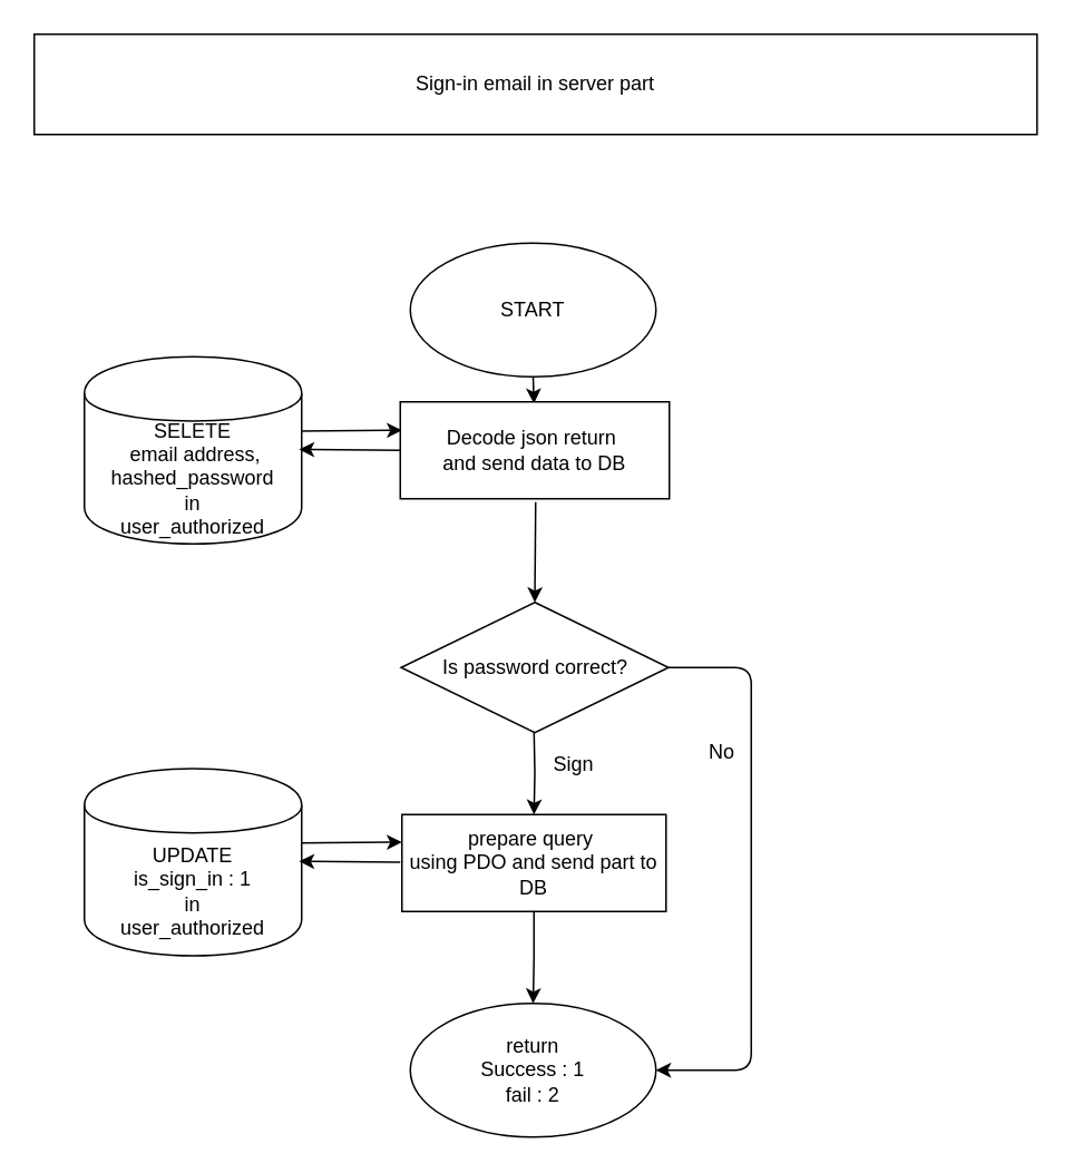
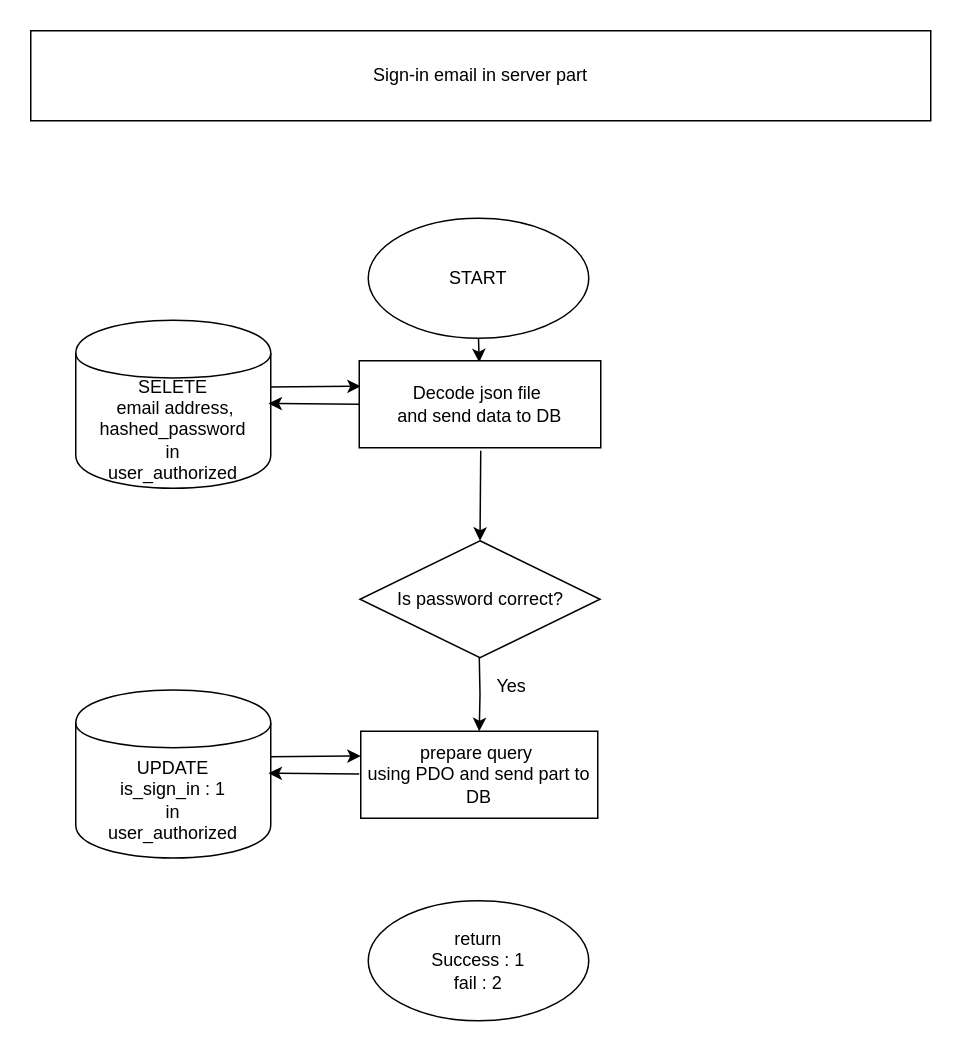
- <mxCell id="12" value="Decode json return&amp;nbsp;&lt;br&gt;and send data to DB" style="rounded=0;whiteSpace=wrap;html=1;" vertex="1" parent="1"><mxGeometry x="239" y="240" width="161" height="58" as="geometry" /></mxCell>
+ <mxCell id="12" value="Decode json file&amp;nbsp;&lt;br&gt;and send data to DB" style="rounded=0;whiteSpace=wrap;html=1;" vertex="1" parent="1"><mxGeometry x="239" y="240" width="161" height="58" as="geometry" /></mxCell>
- <mxCell id="16" value="No" style="text;html=1;resizable=0;points=[];autosize=1;align=left;verticalAlign=top;spacingTop=-4;" vertex="1" parent="1"><mxGeometry x="422" y="439.5" width="30" height="20" as="geometry" /></mxCell>
- <mxCell id="17" value="Sign" style="text;html=1;resizable=0;points=[];autosize=1;align=left;verticalAlign=top;spacingTop=-4;" vertex="1" parent="1"><mxGeometry x="329" y="447" width="40" height="20" as="geometry" /></mxCell>
+ <mxCell id="17" value="Yes" style="text;html=1;resizable=0;points=[];autosize=1;align=left;verticalAlign=top;spacingTop=-4;" vertex="1" parent="1"><mxGeometry x="329" y="447" width="40" height="20" as="geometry" /></mxCell>
- <mxCell id="14" value="" style="endArrow=classic;html=1;exitX=1;exitY=0.5;exitDx=0;exitDy=0;entryX=1;entryY=0.5;entryDx=0;entryDy=0;" edge="1" parent="1" source="11" target="15"><mxGeometry width="50" height="50" relative="1" as="geometry"><mxPoint x="109" y="430" as="sourcePoint" /><mxPoint x="159" y="399" as="targetPoint" /><Array as="points"><mxPoint x="449" y="399" /><mxPoint x="449" y="640" /></Array></mxGeometry></mxCell>
- <mxCell id="6" style="edgeStyle=orthogonalEdgeStyle;rounded=0;orthogonalLoop=1;jettySize=auto;html=1;exitX=0.5;exitY=1;exitDx=0;exitDy=0;entryX=0.5;entryY=0;entryDx=0;entryDy=0;" edge="1" parent="1" source="5" target="15"><mxGeometry relative="1" as="geometry"><mxPoint x="317" y="561.5" as="sourcePoint" /><mxPoint x="319" y="596" as="targetPoint" /></mxGeometry></mxCell>
